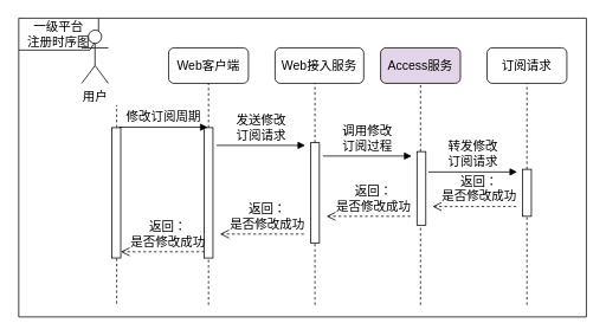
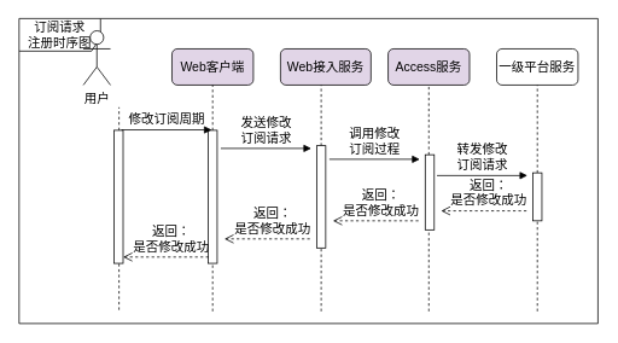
- <mxCell id="2" value="&lt;font style=&quot;font-size: 14px&quot;&gt;一级平台&lt;br&gt;注册时序图&lt;/font&gt;" style="shape=umlFrame;whiteSpace=wrap;html=1;width=90;height=36;" vertex="1" parent="1"><mxGeometry y="20" width="640" height="337" as="geometry" x="20" /></mxCell>
+ <mxCell id="2" value="&lt;font style=&quot;font-size: 14px&quot;&gt;订阅请求&lt;br&gt;注册时序图&lt;/font&gt;" style="shape=umlFrame;whiteSpace=wrap;html=1;width=90;height=36;" vertex="1" parent="1"><mxGeometry y="20" width="640" height="337" as="geometry" x="20" /></mxCell>
- <mxCell id="4" value="Web客户端" style="rounded=1;whiteSpace=wrap;html=1;fontSize=14;fontColor=#000000;" parent="1" vertex="1"><mxGeometry x="189" y="53.5" width="90" height="40" as="geometry" /></mxCell>
+ <mxCell id="4" value="Web客户端" style="rounded=1;whiteSpace=wrap;html=1;fontSize=14;fontColor=#000000;fillColor=#e1d5e7;" parent="1" vertex="1"><mxGeometry x="189" y="53.5" width="90" height="40" as="geometry" /></mxCell>
- <mxCell id="7" value="&lt;span&gt;Web接入服务&lt;/span&gt;" style="rounded=1;whiteSpace=wrap;html=1;fontSize=14;fontColor=#000000;" parent="1" vertex="1"><mxGeometry x="309" y="53.5" width="100" height="40" as="geometry" /></mxCell>
+ <mxCell id="7" value="&lt;span&gt;Web接入服务&lt;/span&gt;" style="rounded=1;whiteSpace=wrap;html=1;fontSize=14;fontColor=#000000;fillColor=#e1d5e7;" parent="1" vertex="1"><mxGeometry x="309" y="53.5" width="100" height="40" as="geometry" /></mxCell>
- <mxCell id="11" value="订阅请求" style="rounded=1;whiteSpace=wrap;html=1;fontSize=14;fontColor=#000000;" parent="1" vertex="1"><mxGeometry x="548" y="53.5" width="90" height="40" as="geometry" /></mxCell>
+ <mxCell id="11" value="一级平台服务" style="rounded=1;whiteSpace=wrap;html=1;fontSize=14;fontColor=#000000;" parent="1" vertex="1"><mxGeometry x="548" y="53.5" width="90" height="40" as="geometry" /></mxCell>
